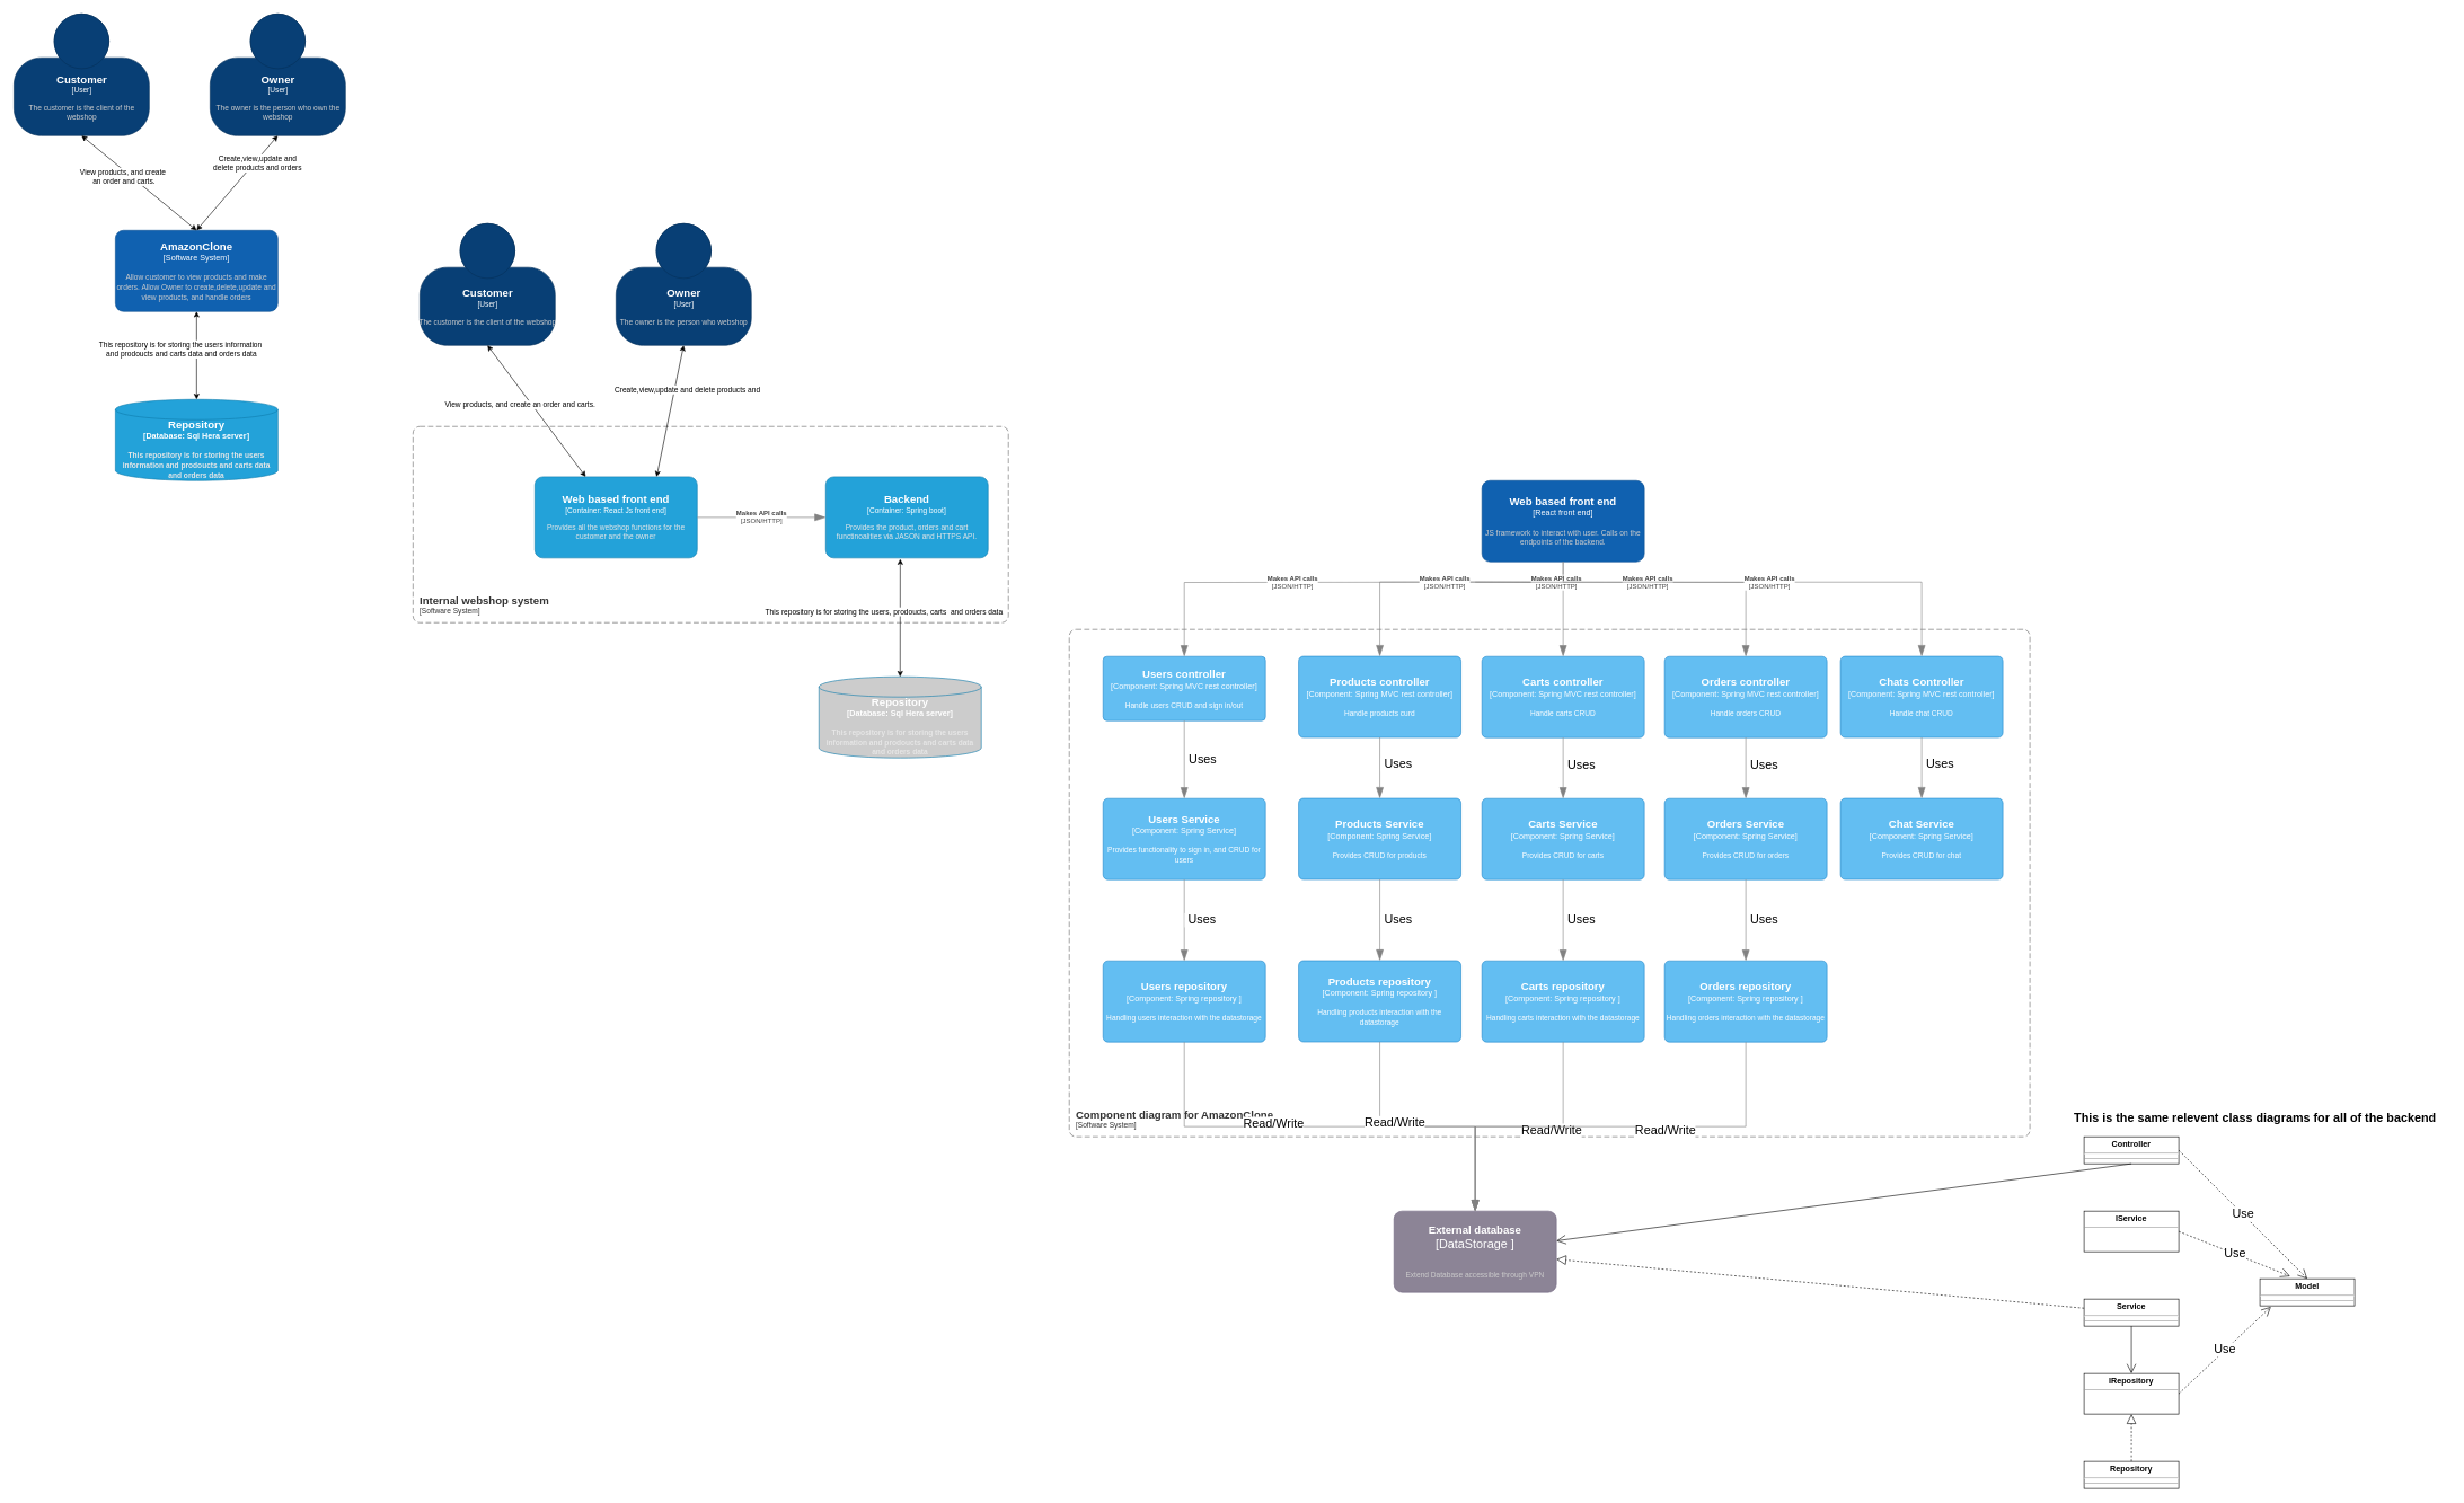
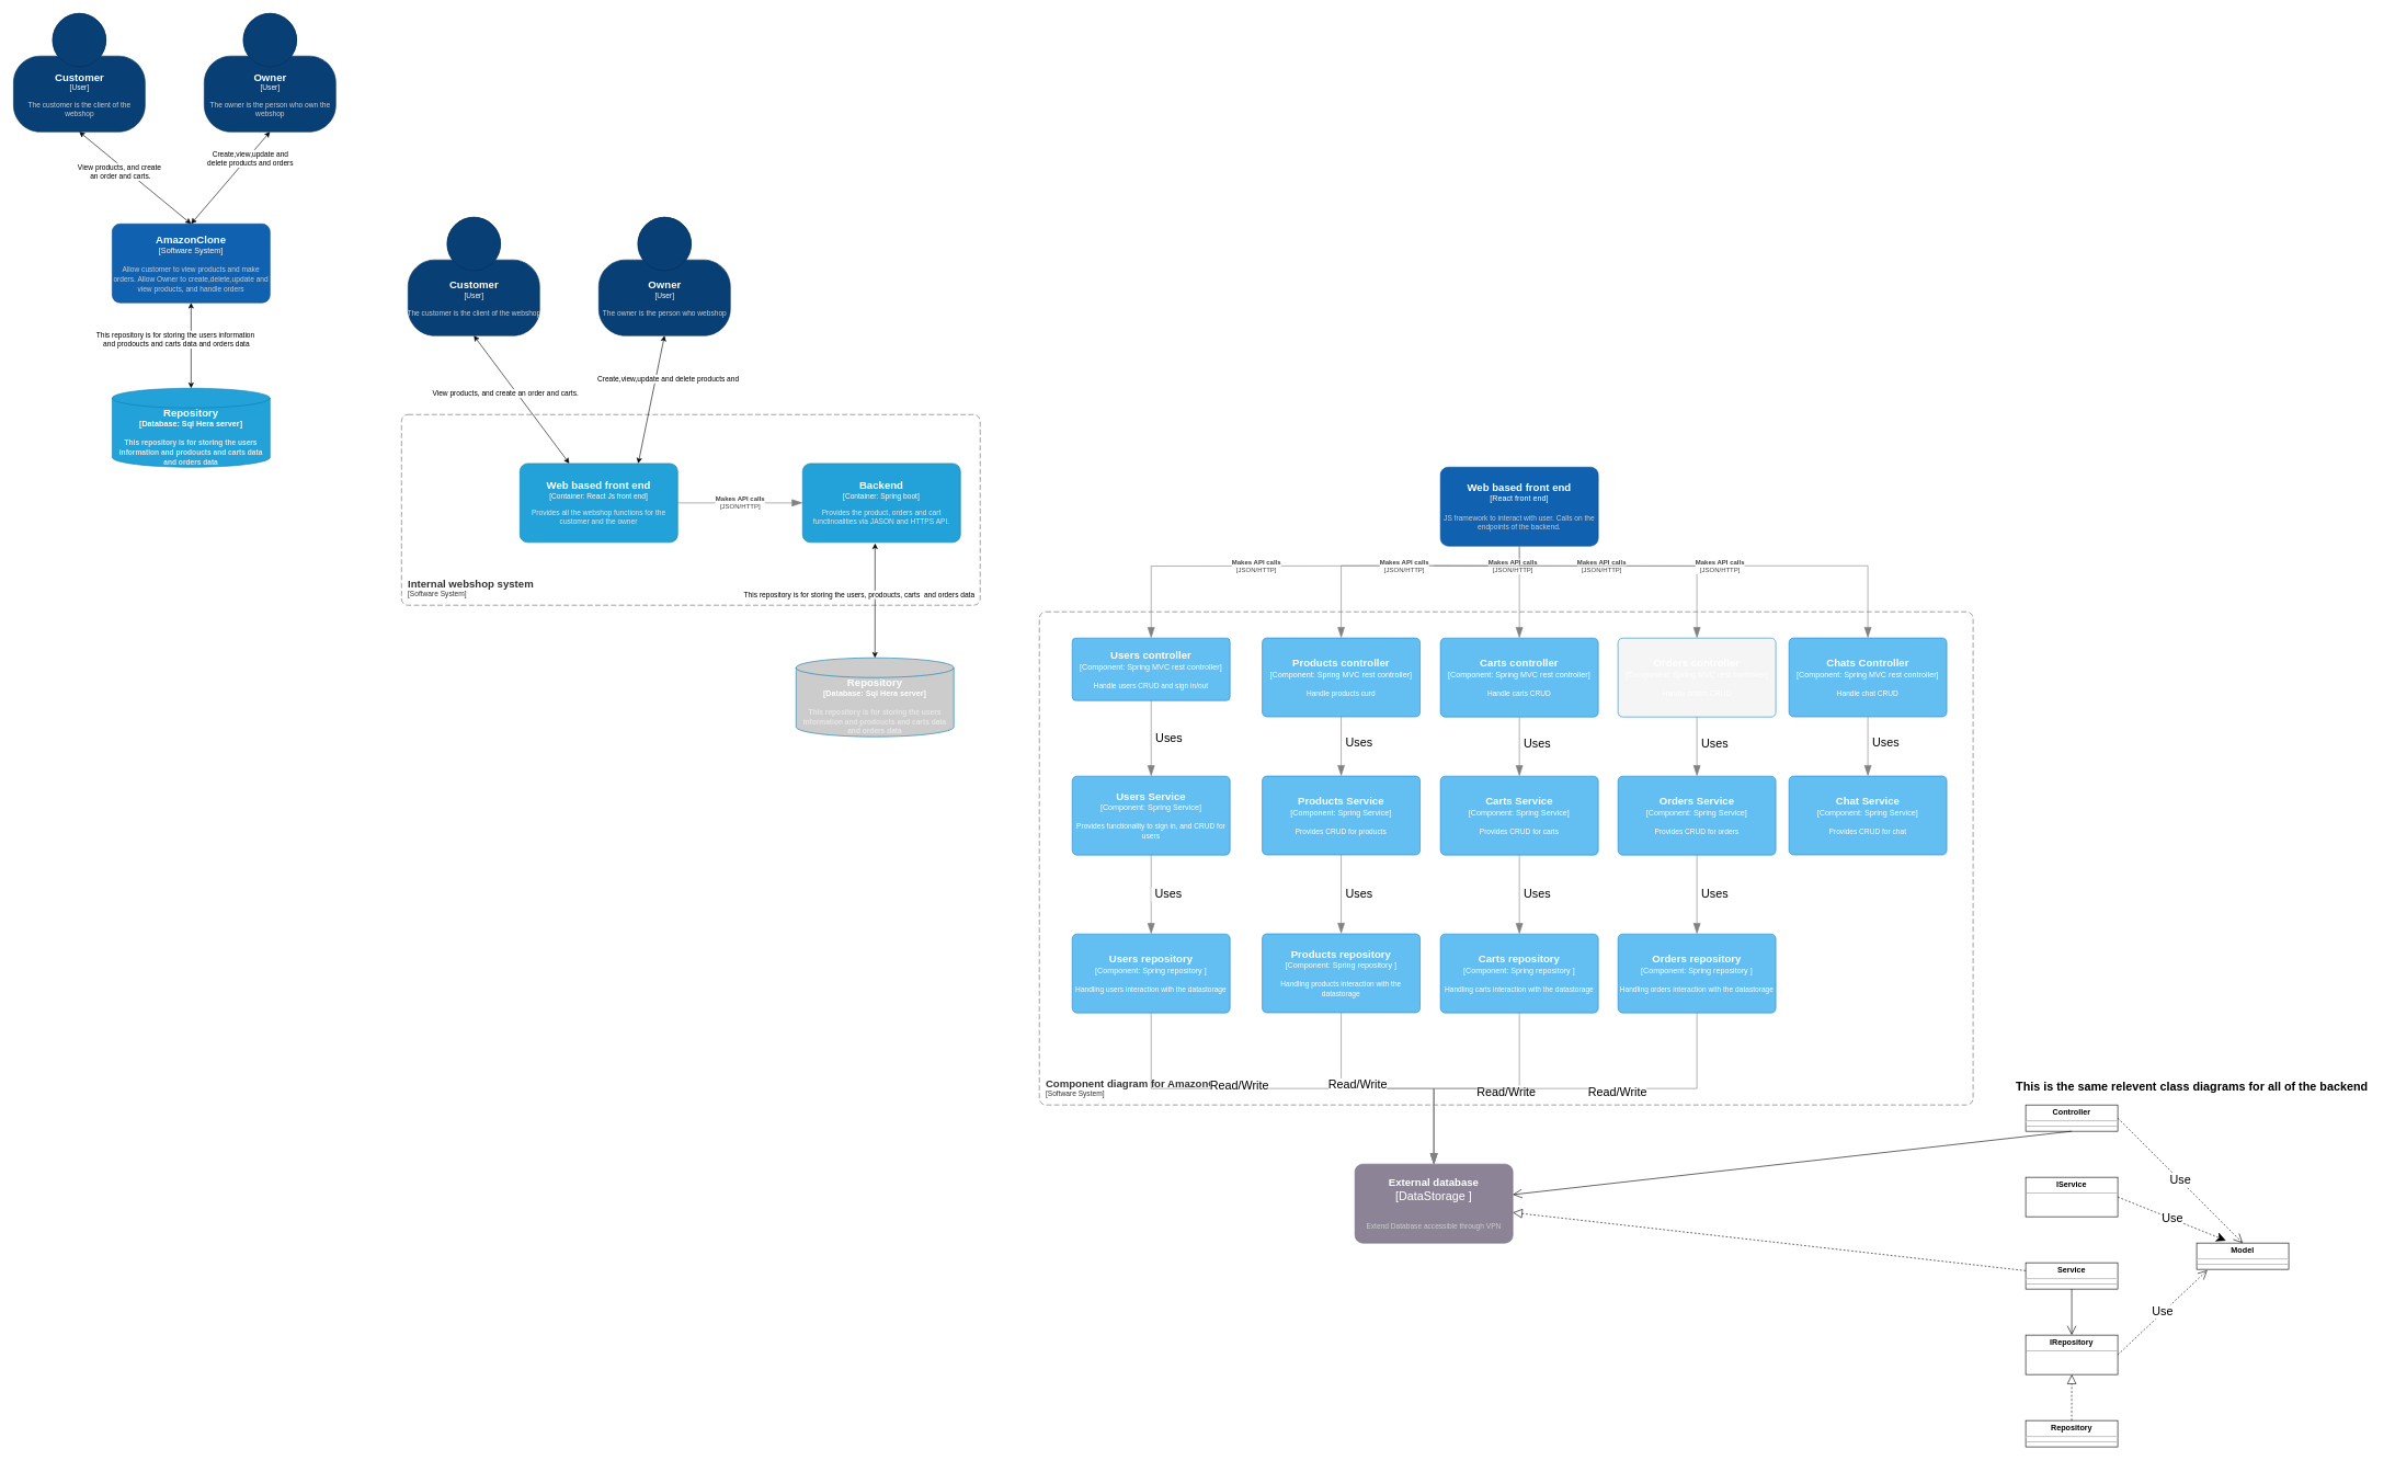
- <mxCell id="54" value="&lt;font style=&quot;font-size: 16px&quot;&gt;&lt;b&gt;Orders controller&lt;/b&gt;&lt;/font&gt;&lt;div&gt;[Component: Spring MVC rest controller]&lt;/div&gt;&lt;br&gt;&lt;div&gt;&lt;font style=&quot;font-size: 11px&quot;&gt;Handle orders CRUD&lt;/font&gt;&lt;/div&gt;" style="rounded=1;whiteSpace=wrap;html=1;labelBackgroundColor=none;fillColor=#63BEF2;fontColor=#ffffff;align=center;arcSize=6;strokeColor=#2086C9;metaEdit=1;resizable=0;points=[[0.25,0,0],[0.5,0,0],[0.75,0,0],[1,0.25,0],[1,0.5,0],[1,0.75,0],[0.75,1,0],[0.5,1,0],[0.25,1,0],[0,0.75,0],[0,0.5,0],[0,0.25,0]];" parent="53" vertex="1"><mxGeometry width="240" height="120" as="geometry" /></mxCell>
+ <mxCell id="54" value="&lt;font style=&quot;font-size: 16px&quot;&gt;&lt;b&gt;Orders controller&lt;/b&gt;&lt;/font&gt;&lt;div&gt;[Component: Spring MVC rest controller]&lt;/div&gt;&lt;br&gt;&lt;div&gt;&lt;font style=&quot;font-size: 11px&quot;&gt;Handle orders CRUD&lt;/font&gt;&lt;/div&gt;" style="rounded=1;whiteSpace=wrap;html=1;labelBackgroundColor=none;fillColor=#f5f5f5;fontColor=#ffffff;align=center;arcSize=6;strokeColor=#2086C9;metaEdit=1;resizable=0;points=[[0.25,0,0],[0.5,0,0],[0.75,0,0],[1,0.25,0],[1,0.5,0],[1,0.75,0],[0.75,1,0],[0.5,1,0],[0.25,1,0],[0,0.75,0],[0,0.5,0],[0,0.25,0]];" parent="53" vertex="1"><mxGeometry width="240" height="120" as="geometry" /></mxCell>
- <mxCell id="27" value="&lt;font style=&quot;font-size: 16px&quot;&gt;&lt;b&gt;External database&lt;/b&gt;&lt;/font&gt;&lt;div&gt;[DataStorage ]&lt;/div&gt;&lt;br&gt;&lt;div&gt;&lt;font style=&quot;font-size: 11px&quot;&gt;&lt;font color=&quot;#cccccc&quot;&gt;Extend Database accessible through VPN&lt;/font&gt;&lt;/div&gt;" style="rounded=1;whiteSpace=wrap;html=1;labelBackgroundColor=none;fillColor=#8C8496;fontColor=#ffffff;align=center;arcSize=10;strokeColor=#736782;metaEdit=1;resizable=0;points=[[0.25,0,0],[0.5,0,0],[0.75,0,0],[1,0.25,0],[1,0.5,0],[1,0.75,0],[0.75,1,0],[0.5,1,0],[0.25,1,0],[0,0.75,0],[0,0.5,0],[0,0.25,0]];fontSize=18;" parent="1" vertex="1"><mxGeometry x="2060" y="1790" width="240" height="120" as="geometry" /></mxCell>
+ <mxCell id="27" value="&lt;font style=&quot;font-size: 16px&quot;&gt;&lt;b&gt;External database&lt;/b&gt;&lt;/font&gt;&lt;div&gt;[DataStorage ]&lt;/div&gt;&lt;br&gt;&lt;div&gt;&lt;font style=&quot;font-size: 11px&quot;&gt;&lt;font color=&quot;#cccccc&quot;&gt;Extend Database accessible through VPN&lt;/font&gt;&lt;/div&gt;" style="rounded=1;whiteSpace=wrap;html=1;labelBackgroundColor=none;fillColor=#8C8496;fontColor=#ffffff;align=center;arcSize=10;strokeColor=#736782;metaEdit=1;resizable=0;points=[[0.25,0,0],[0.5,0,0],[0.75,0,0],[1,0.25,0],[1,0.5,0],[1,0.75,0],[0.75,1,0],[0.5,1,0],[0.25,1,0],[0,0.75,0],[0,0.5,0],[0,0.25,0]];fontSize=18;" parent="1" vertex="1"><mxGeometry x="2060" y="1770" width="240" height="120" as="geometry" /></mxCell>
- <mxCell id="74" value="Use" style="endArrow=open;endSize=12;dashed=1;html=1;rounded=0;fontSize=18;strokeColor=default;exitX=1;exitY=0.5;exitDx=0;exitDy=0;entryX=0.318;entryY=-0.093;entryDx=0;entryDy=0;entryPerimeter=0;" parent="1" source="64" target="66" edge="1"><mxGeometry width="160" relative="1" as="geometry"><mxPoint x="3150" y="1880" as="sourcePoint" /><mxPoint x="3310" y="1880" as="targetPoint" /></mxGeometry></mxCell>
+ <mxCell id="74" value="Use" style="endArrow=classic;endSize=12;dashed=1;html=1;rounded=0;fontSize=18;strokeColor=default;exitX=1;exitY=0.5;exitDx=0;exitDy=0;entryX=0.318;entryY=-0.093;entryDx=0;entryDy=0;entryPerimeter=0;" parent="1" source="64" target="66" edge="1"><mxGeometry width="160" relative="1" as="geometry"><mxPoint x="3150" y="1880" as="sourcePoint" /><mxPoint x="3310" y="1880" as="targetPoint" /></mxGeometry></mxCell>
